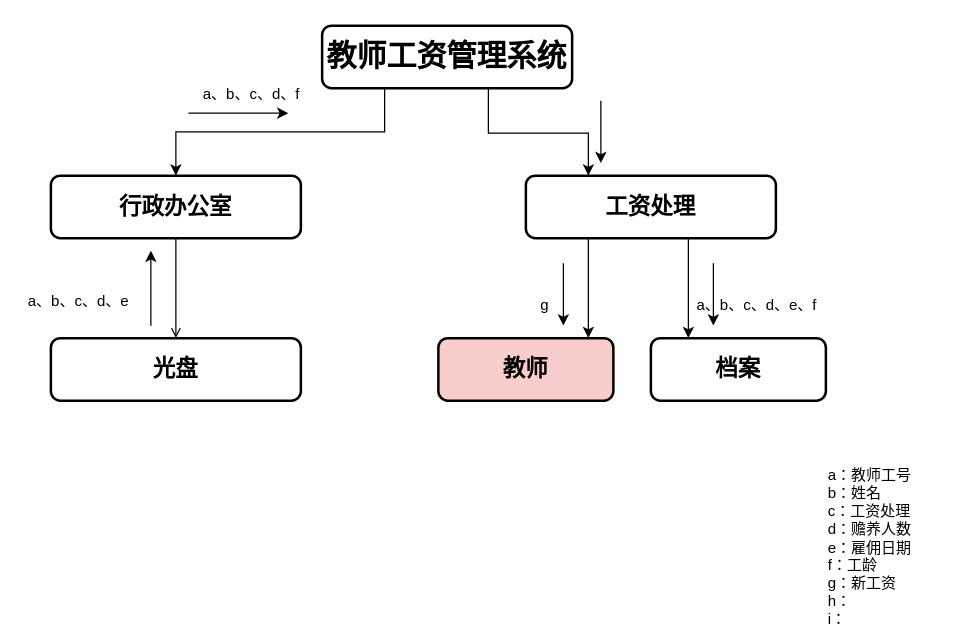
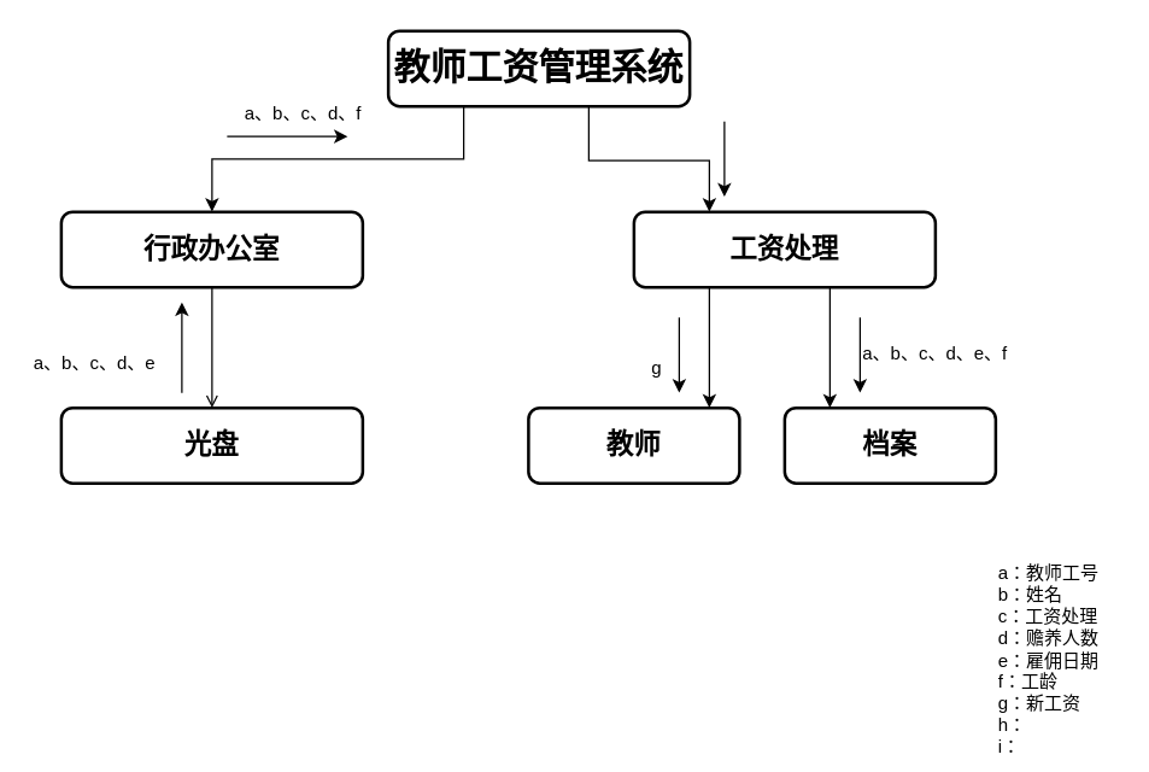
- <mxCell id="22" value="a、b、c、d、e、f" style="text;html=1;resizable=0;points=[];autosize=1;align=left;verticalAlign=top;spacingTop=-4;" vertex="1" parent="1"><mxGeometry x="555" y="234" width="110" height="20" as="geometry" /></mxCell>
+ <mxCell id="22" value="a、b、c、d、e、f" style="text;html=1;resizable=0;points=[];autosize=1;align=left;verticalAlign=top;spacingTop=-4;" vertex="1" parent="1"><mxGeometry x="570" y="224" width="110" height="20" as="geometry" /></mxCell>
- <mxCell id="9" value="&lt;h2&gt;教师&lt;/h2&gt;" style="whiteSpace=wrap;html=1;rounded=1;shadow=0;comic=0;strokeWidth=2;fillColor=#f8cecc;fontFamily=Verdana;align=center;fontSize=12;fontStyle=1;" vertex="1" parent="1"><mxGeometry x="350" y="270" width="140" height="50" as="geometry" /></mxCell>
+ <mxCell id="9" value="&lt;h2&gt;教师&lt;/h2&gt;" style="whiteSpace=wrap;html=1;rounded=1;shadow=0;comic=0;strokeWidth=2;fillColor=#ffffff;fontFamily=Verdana;align=center;fontSize=12;fontStyle=1" vertex="1" parent="1"><mxGeometry x="350" y="270" width="140" height="50" as="geometry" /></mxCell>
